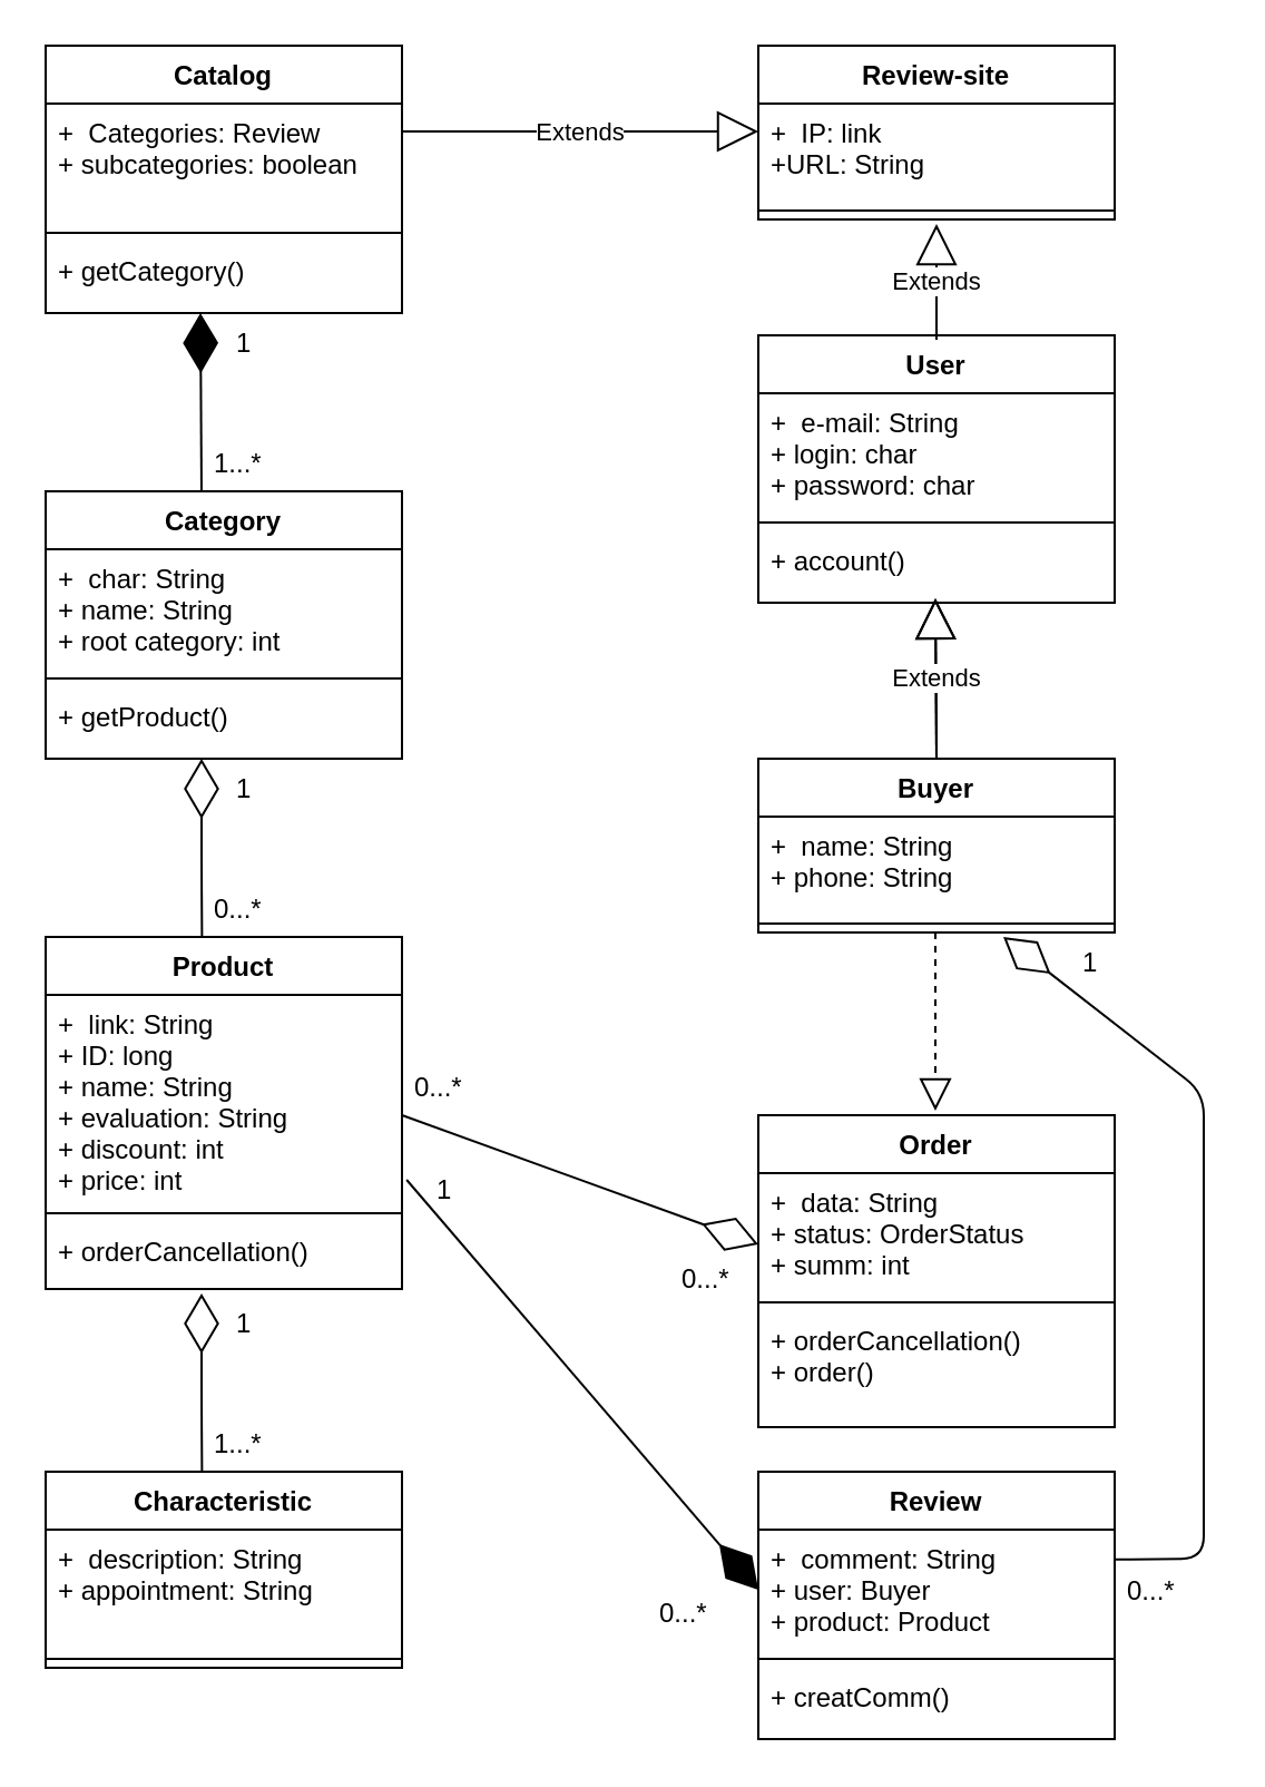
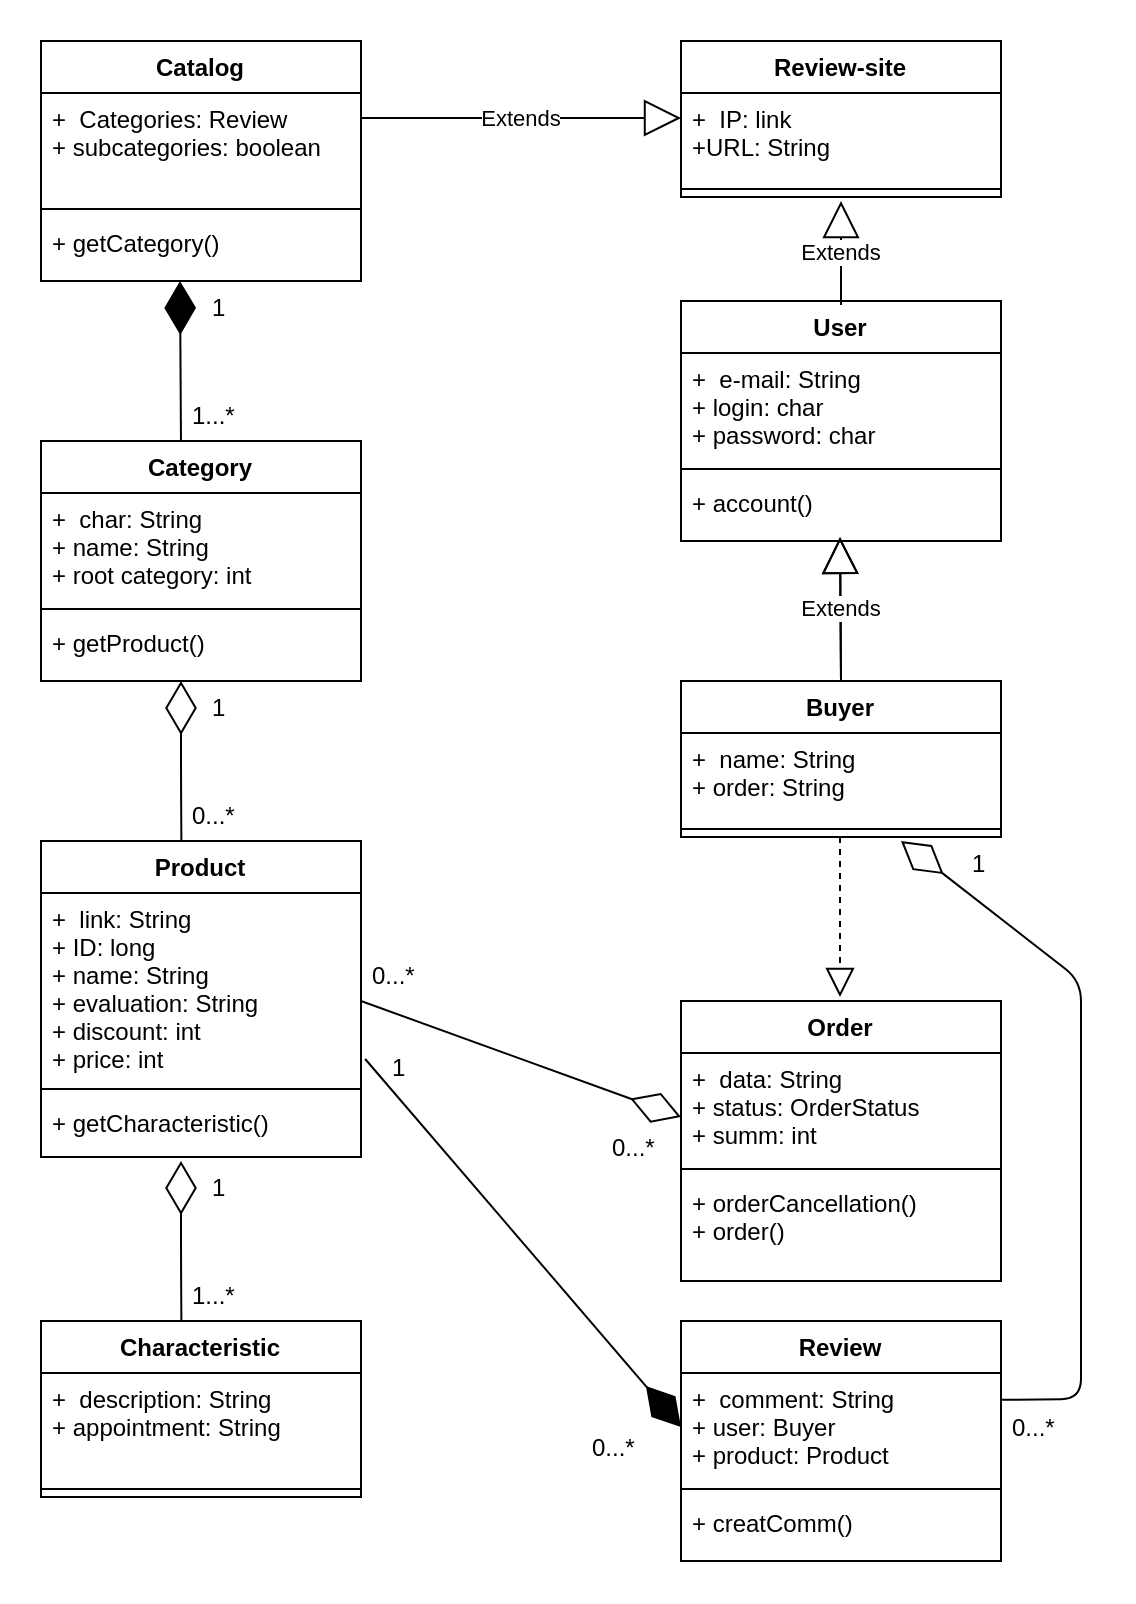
- <mxCell id="33" value="+  name: String&#10;+ phone: String&#10;" style="text;strokeColor=none;fillColor=none;align=left;verticalAlign=top;spacingLeft=4;spacingRight=4;overflow=hidden;rotatable=0;points=[[0,0.5],[1,0.5]];portConstraint=eastwest;" vertex="1" parent="31"><mxGeometry y="26" width="160" height="44" as="geometry" /></mxCell>
+ <mxCell id="33" value="+  name: String&#10;+ order: String&#10;" style="text;strokeColor=none;fillColor=none;align=left;verticalAlign=top;spacingLeft=4;spacingRight=4;overflow=hidden;rotatable=0;points=[[0,0.5],[1,0.5]];portConstraint=eastwest;" vertex="1" parent="31"><mxGeometry y="26" width="160" height="44" as="geometry" /></mxCell>
- <mxCell id="20" value="+ orderCancellation()" style="text;strokeColor=none;fillColor=none;align=left;verticalAlign=top;spacingLeft=4;spacingRight=4;overflow=hidden;rotatable=0;points=[[0,0.5],[1,0.5]];portConstraint=eastwest;" vertex="1" parent="17"><mxGeometry y="128" width="160" height="30" as="geometry" /></mxCell>
+ <mxCell id="20" value="+ getCharacteristic()" style="text;strokeColor=none;fillColor=none;align=left;verticalAlign=top;spacingLeft=4;spacingRight=4;overflow=hidden;rotatable=0;points=[[0,0.5],[1,0.5]];portConstraint=eastwest;" vertex="1" parent="17"><mxGeometry y="128" width="160" height="30" as="geometry" /></mxCell>
